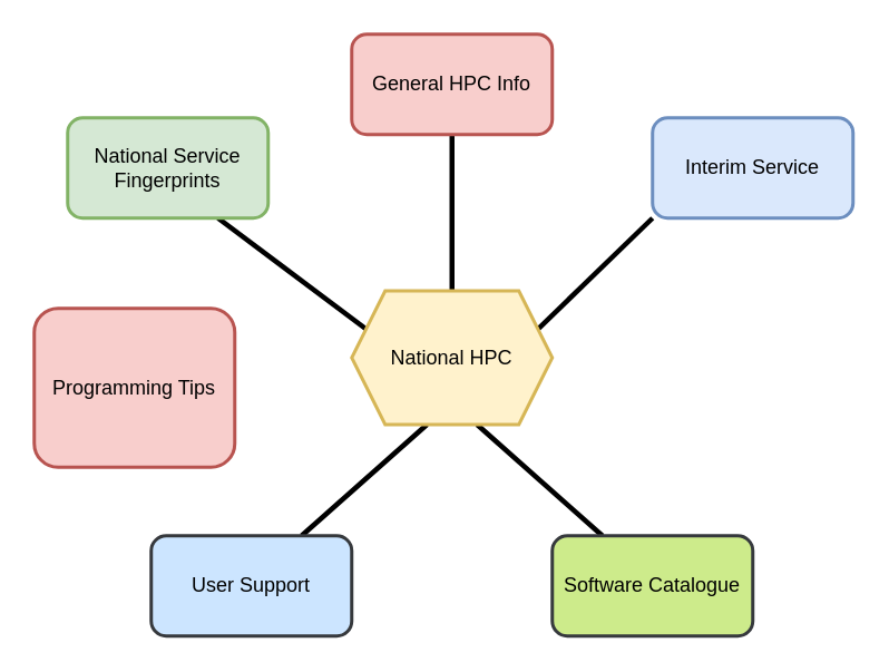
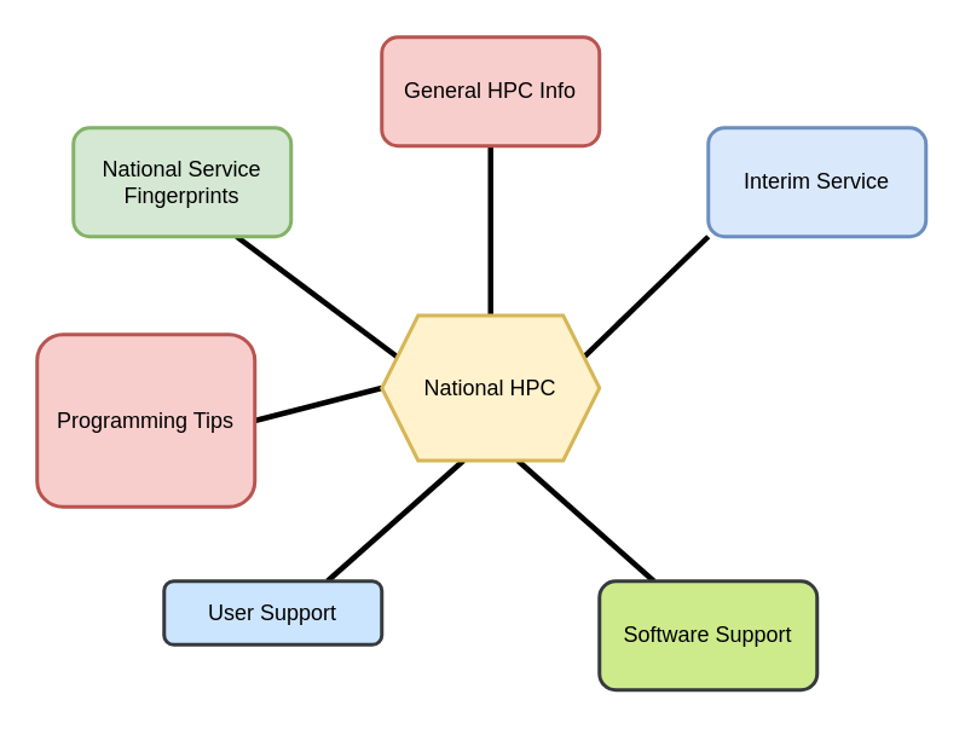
+ <mxCell id="6" style="rounded=0;orthogonalLoop=1;jettySize=auto;html=1;exitX=0;exitY=0.5;exitDx=0;exitDy=0;entryX=1;entryY=0.5;entryDx=0;entryDy=0;endArrow=none;endFill=0;strokeWidth=3;" edge="1" parent="1" source="8" target="14"><mxGeometry relative="1" as="geometry" /></mxCell>
- <mxCell id="13" value="User Support" style="rounded=1;whiteSpace=wrap;html=1;fillColor=#cce5ff;strokeColor=#36393d;strokeWidth=2;" vertex="1" parent="1"><mxGeometry x="90" y="320" width="120" height="60" as="geometry" /></mxCell>
+ <mxCell id="13" value="User Support" style="rounded=1;whiteSpace=wrap;html=1;fillColor=#cce5ff;strokeColor=#36393d;strokeWidth=2;" vertex="1" parent="1"><mxGeometry x="90" y="320" width="120" height="35" as="geometry" /></mxCell>
- <mxCell id="12" value="Software Catalogue" style="rounded=1;whiteSpace=wrap;html=1;fillColor=#cdeb8b;strokeColor=#36393d;strokeWidth=2;" vertex="1" parent="1"><mxGeometry x="330" y="320" width="120" height="60" as="geometry" /></mxCell>
+ <mxCell id="12" value="Software Support" style="rounded=1;whiteSpace=wrap;html=1;fillColor=#cdeb8b;strokeColor=#36393d;strokeWidth=2;" vertex="1" parent="1"><mxGeometry x="330" y="320" width="120" height="60" as="geometry" /></mxCell>
